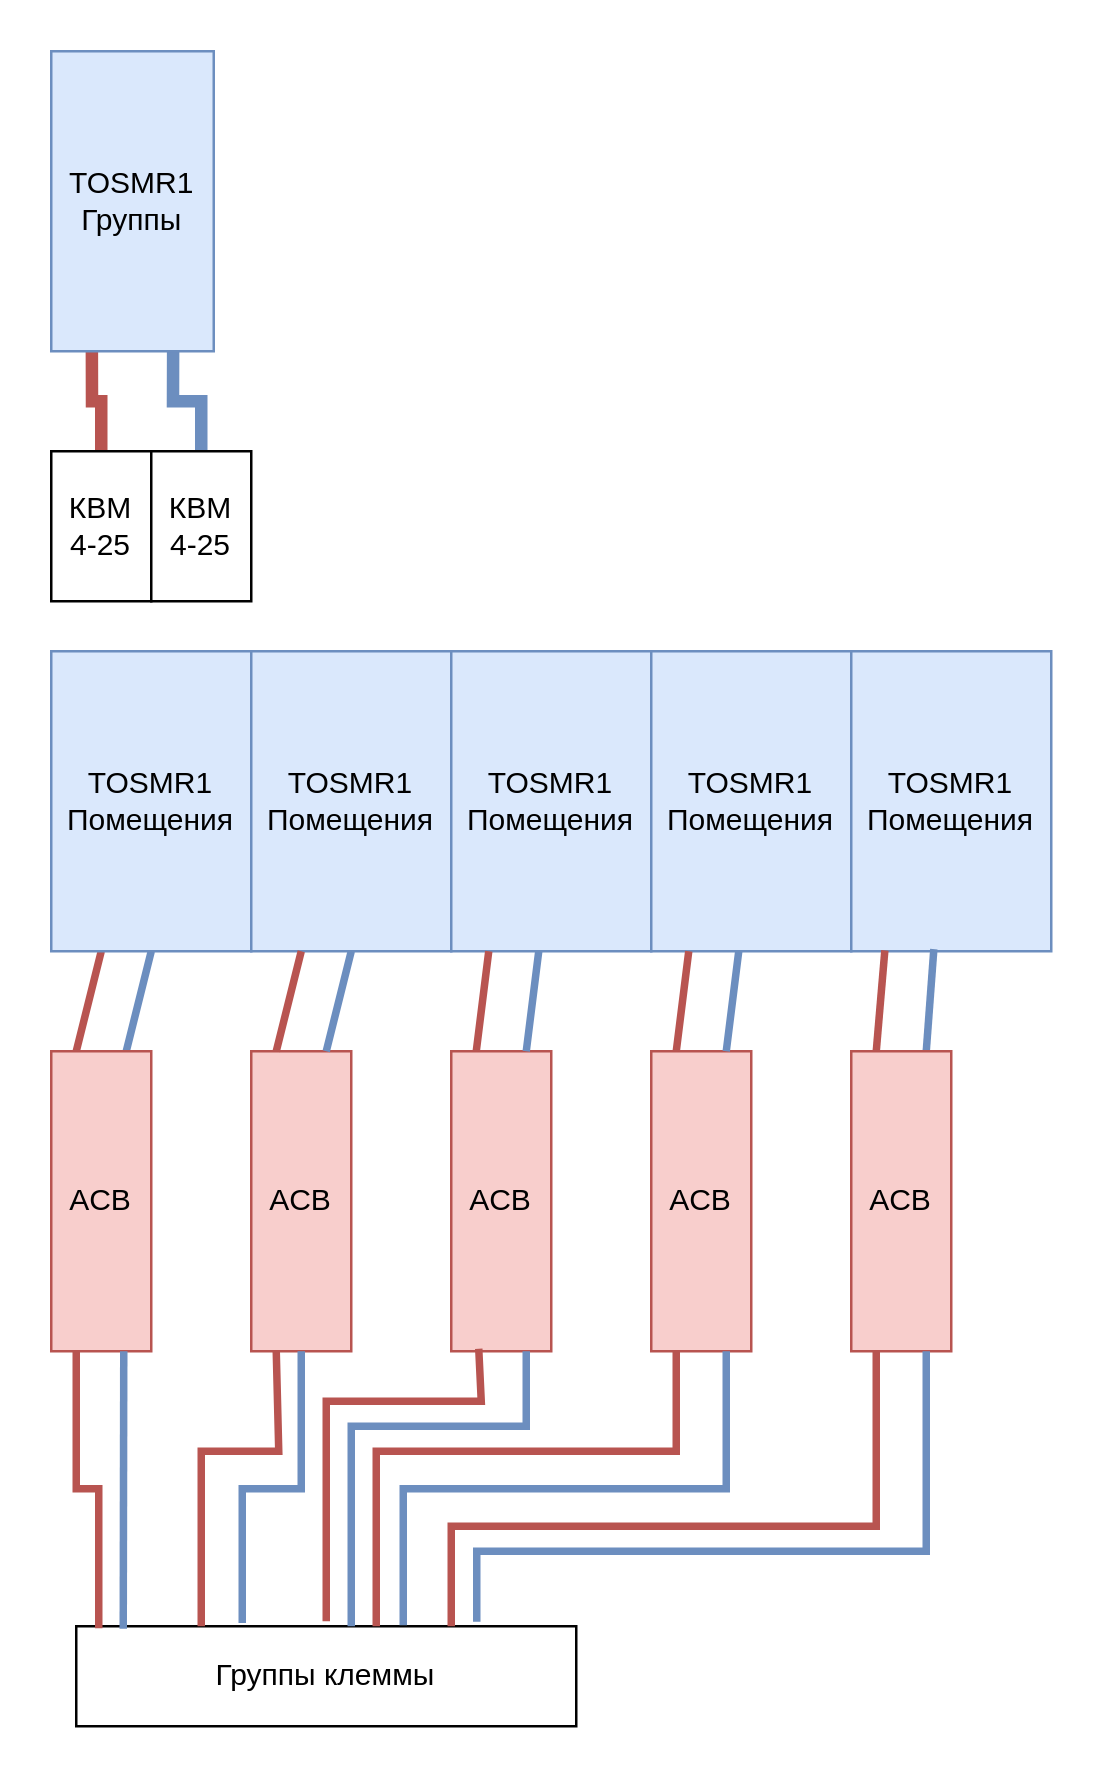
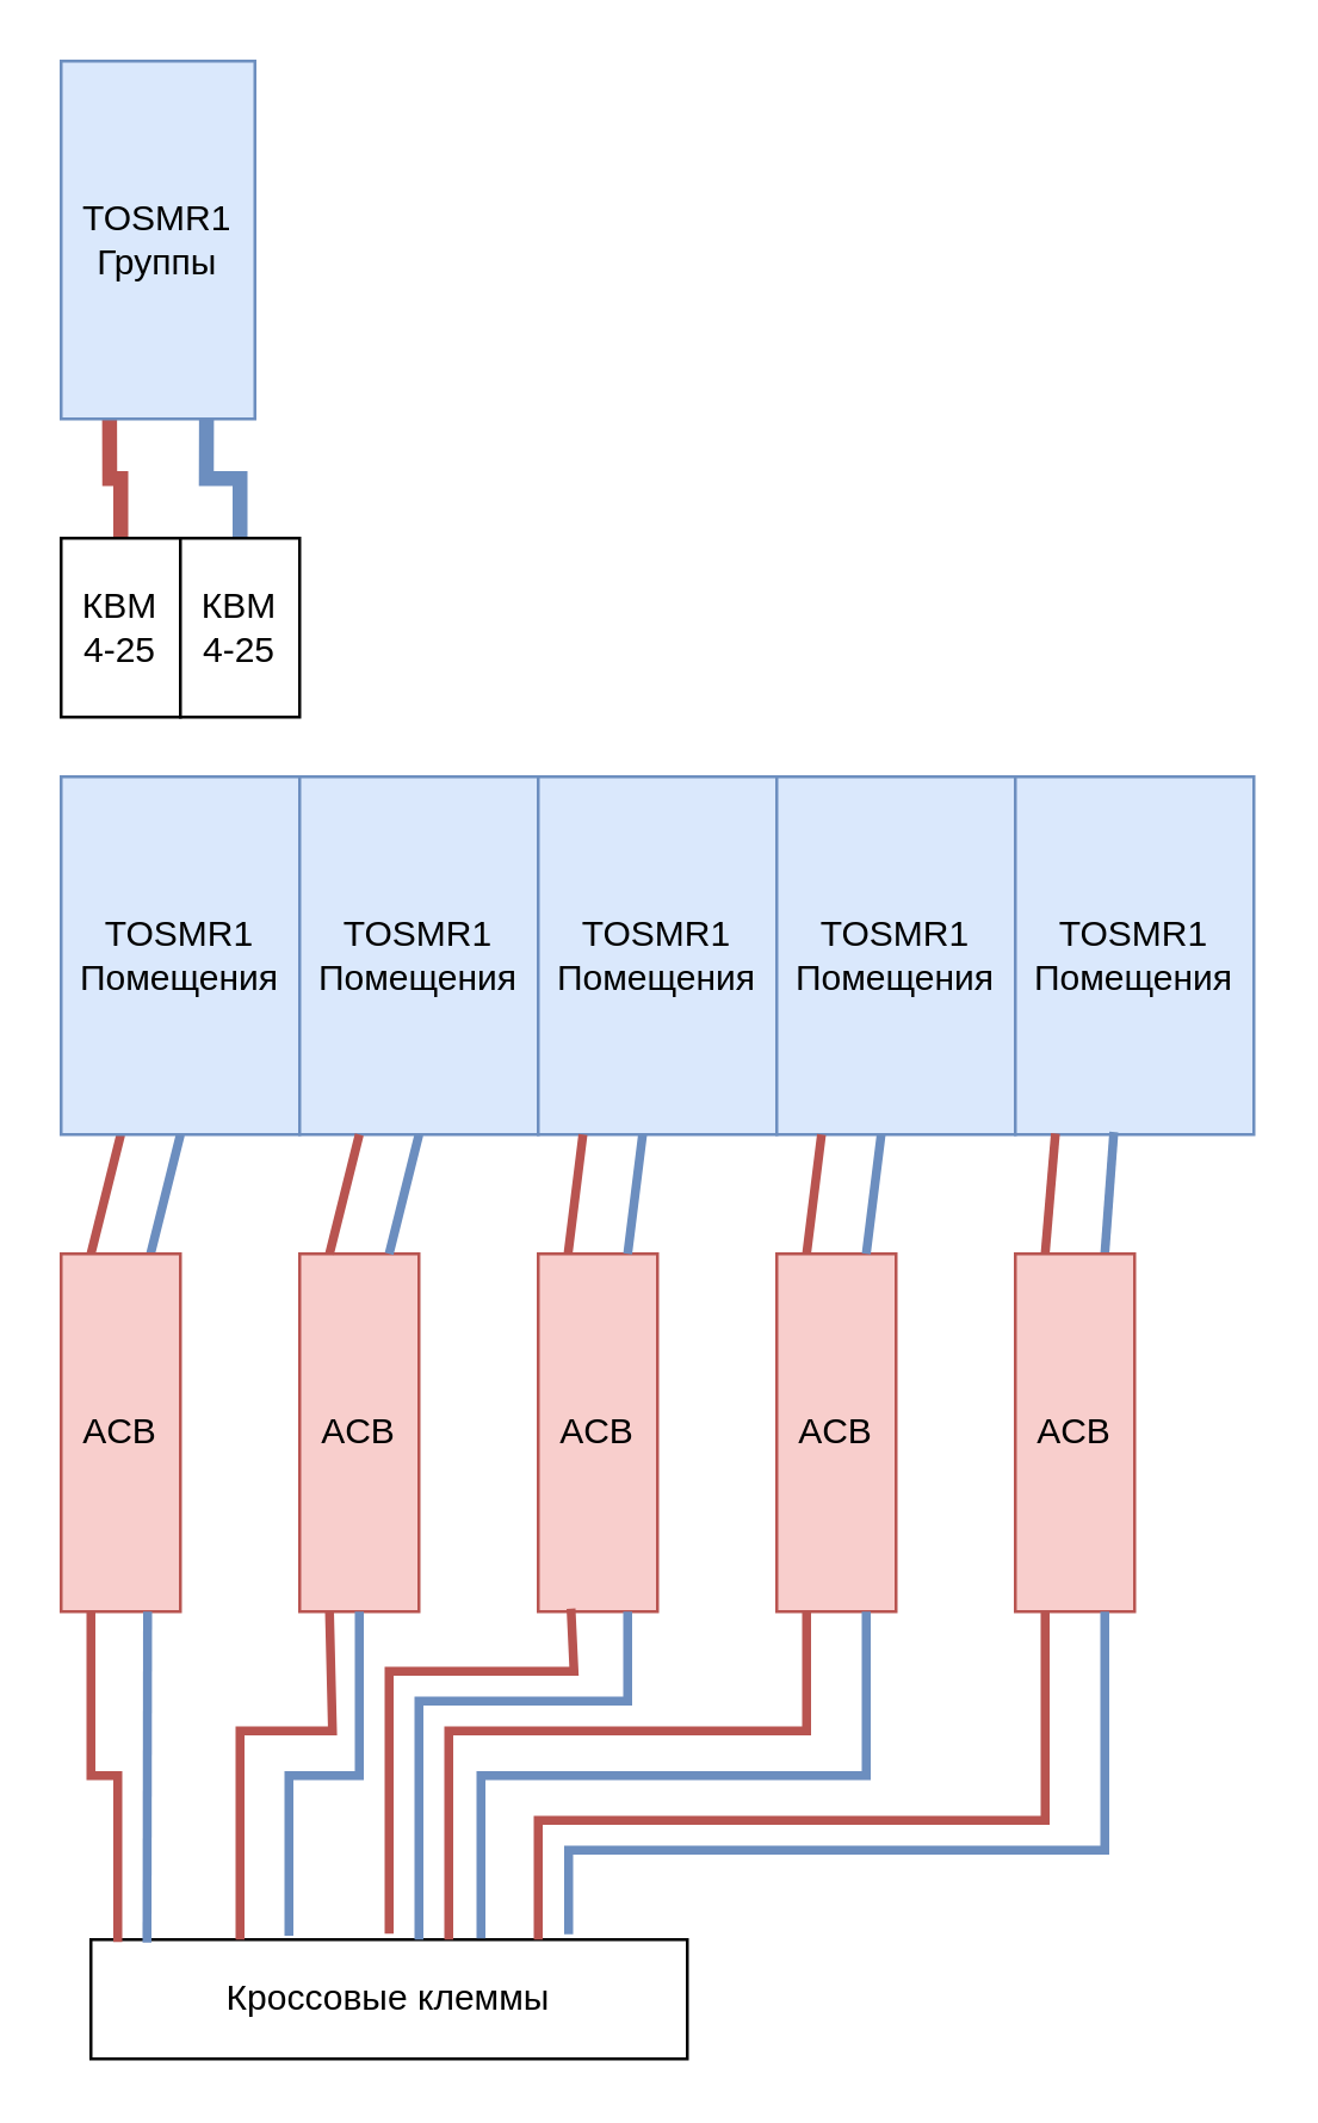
- <mxCell id="15" value="Группы клеммы" style="rounded=0;whiteSpace=wrap;html=1;" parent="1" vertex="1"><mxGeometry x="30" y="650" width="200" height="40" as="geometry" /></mxCell>
+ <mxCell id="15" value="Кроссовые клеммы" style="rounded=0;whiteSpace=wrap;html=1;" parent="1" vertex="1"><mxGeometry x="30" y="650" width="200" height="40" as="geometry" /></mxCell>
